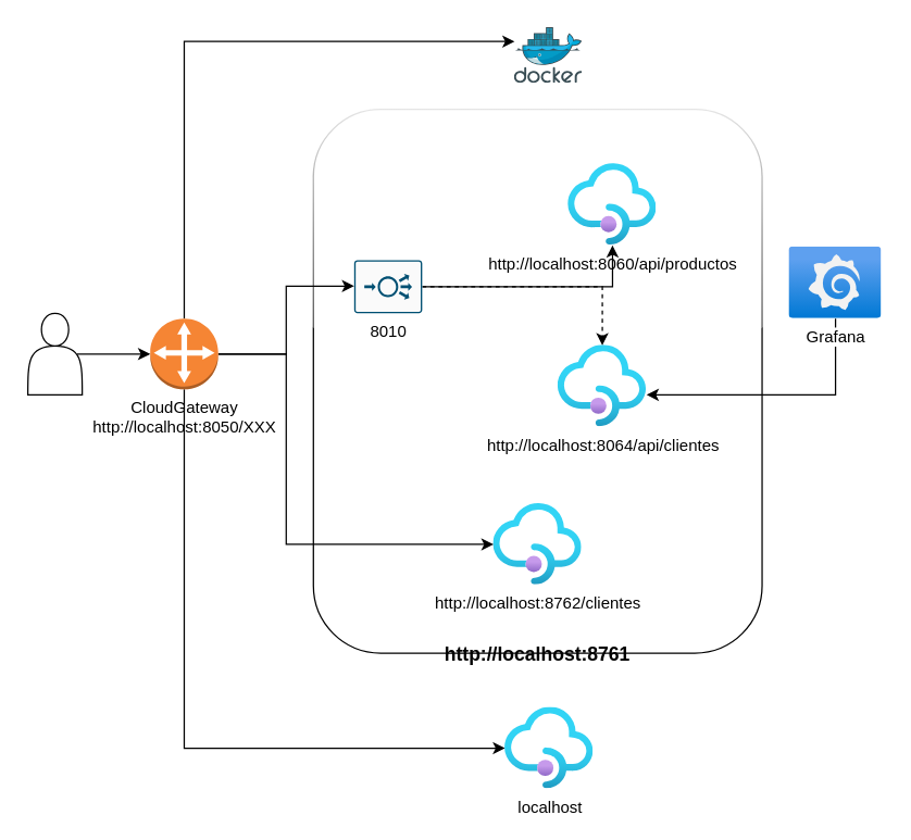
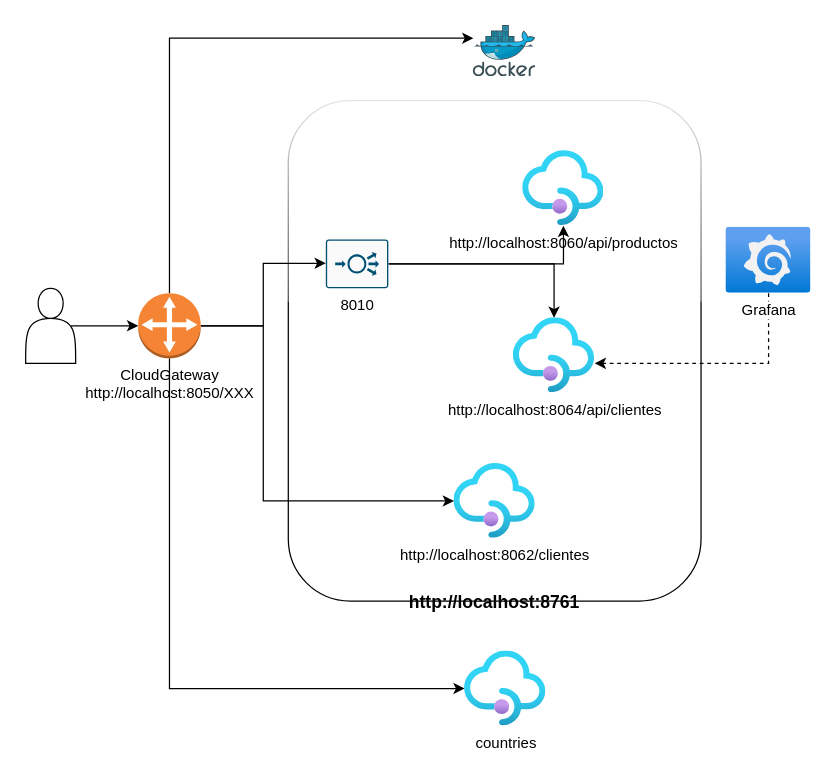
- <mxCell id="9" style="edgeStyle=orthogonalEdgeStyle;rounded=0;orthogonalLoop=1;jettySize=auto;html=1;dashed=1;" parent="1" source="10" target="7" edge="1"><mxGeometry relative="1" as="geometry" /></mxCell>
+ <mxCell id="9" style="edgeStyle=orthogonalEdgeStyle;rounded=0;orthogonalLoop=1;jettySize=auto;html=1;" parent="1" source="10" target="7" edge="1"><mxGeometry relative="1" as="geometry" /></mxCell>
- <mxCell id="11" style="edgeStyle=orthogonalEdgeStyle;rounded=0;orthogonalLoop=1;jettySize=auto;html=1;" parent="1" source="12" target="7" edge="1"><mxGeometry relative="1" as="geometry"><Array as="points"><mxPoint x="614" y="290" /></Array></mxGeometry></mxCell>
+ <mxCell id="11" style="edgeStyle=orthogonalEdgeStyle;rounded=0;orthogonalLoop=1;jettySize=auto;html=1;dashed=1;" parent="1" source="12" target="7" edge="1"><mxGeometry relative="1" as="geometry"><Array as="points"><mxPoint x="614" y="290" /></Array></mxGeometry></mxCell>
- <mxCell id="6" value="http://localhost:8762/clientes" style="image;aspect=fixed;html=1;points=[];align=center;fontSize=12;image=img/lib/azure2/integration/API_Management_Services.svg;" parent="1" vertex="1"><mxGeometry x="362.5" y="370" width="65" height="60" as="geometry" /></mxCell>
+ <mxCell id="6" value="http://localhost:8062/clientes" style="image;aspect=fixed;html=1;points=[];align=center;fontSize=12;image=img/lib/azure2/integration/API_Management_Services.svg;" parent="1" vertex="1"><mxGeometry x="362.5" y="370" width="65" height="60" as="geometry" /></mxCell>
- <mxCell id="19" value="localhost&lt;div&gt;&lt;br&gt;&lt;/div&gt;" style="image;aspect=fixed;html=1;points=[];align=center;fontSize=12;image=img/lib/azure2/app_services/API_Management_Services.svg;" parent="1" vertex="1"><mxGeometry x="371" y="520" width="65" height="60" as="geometry" /></mxCell>
+ <mxCell id="19" value="countries&lt;div&gt;&lt;br&gt;&lt;/div&gt;" style="image;aspect=fixed;html=1;points=[];align=center;fontSize=12;image=img/lib/azure2/app_services/API_Management_Services.svg;" parent="1" vertex="1"><mxGeometry x="371" y="520" width="65" height="60" as="geometry" /></mxCell>
